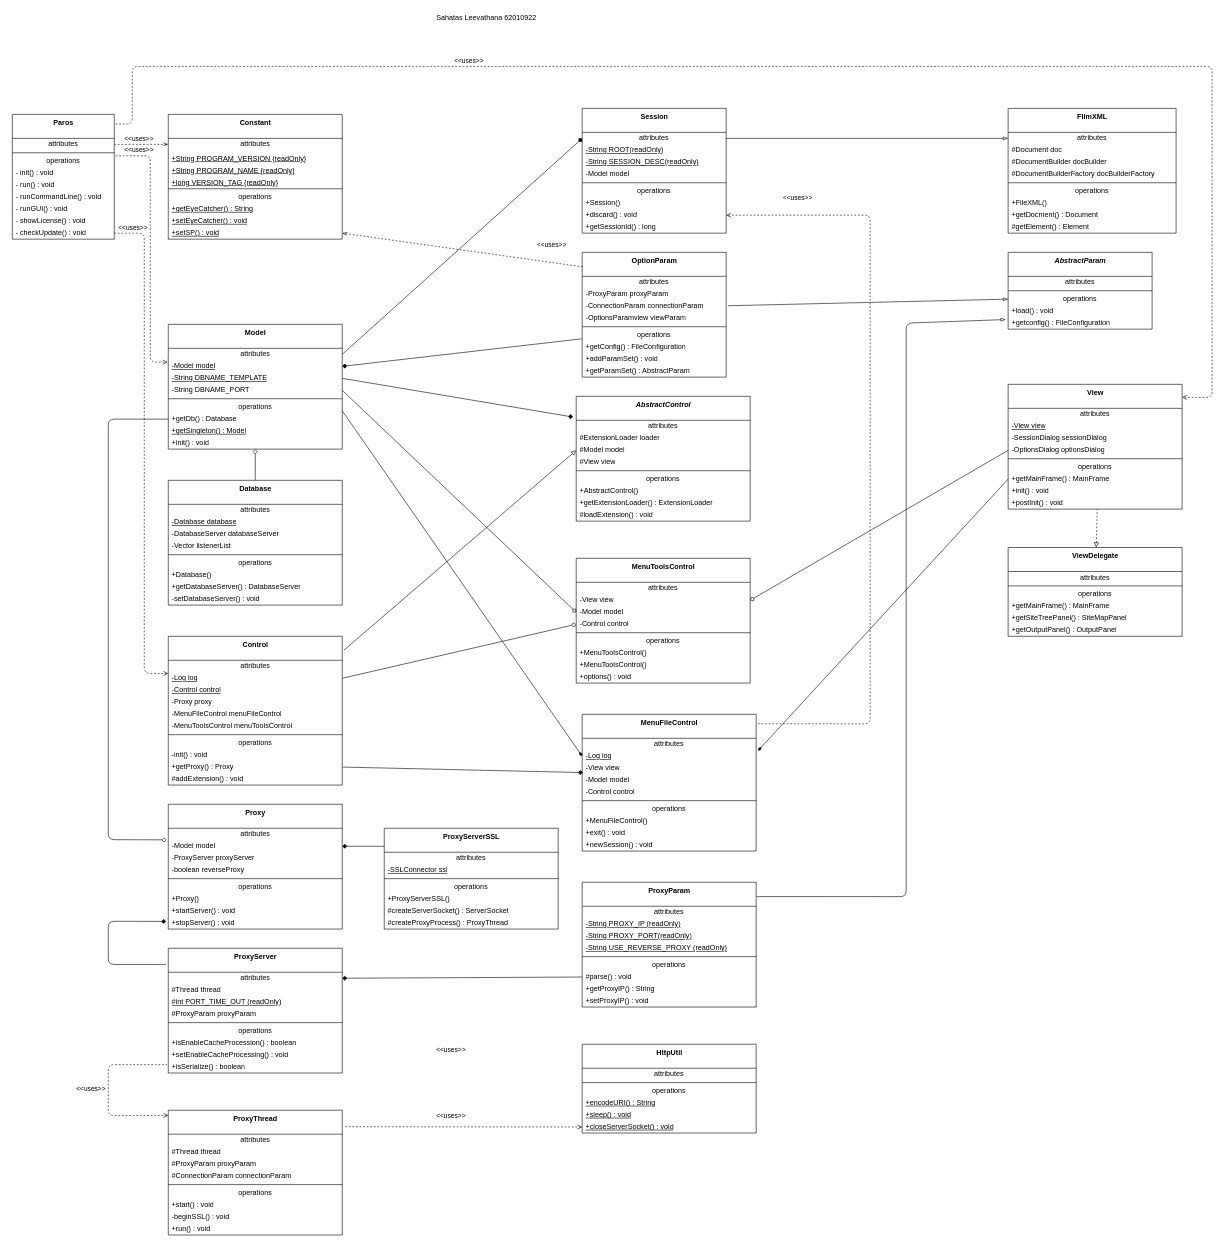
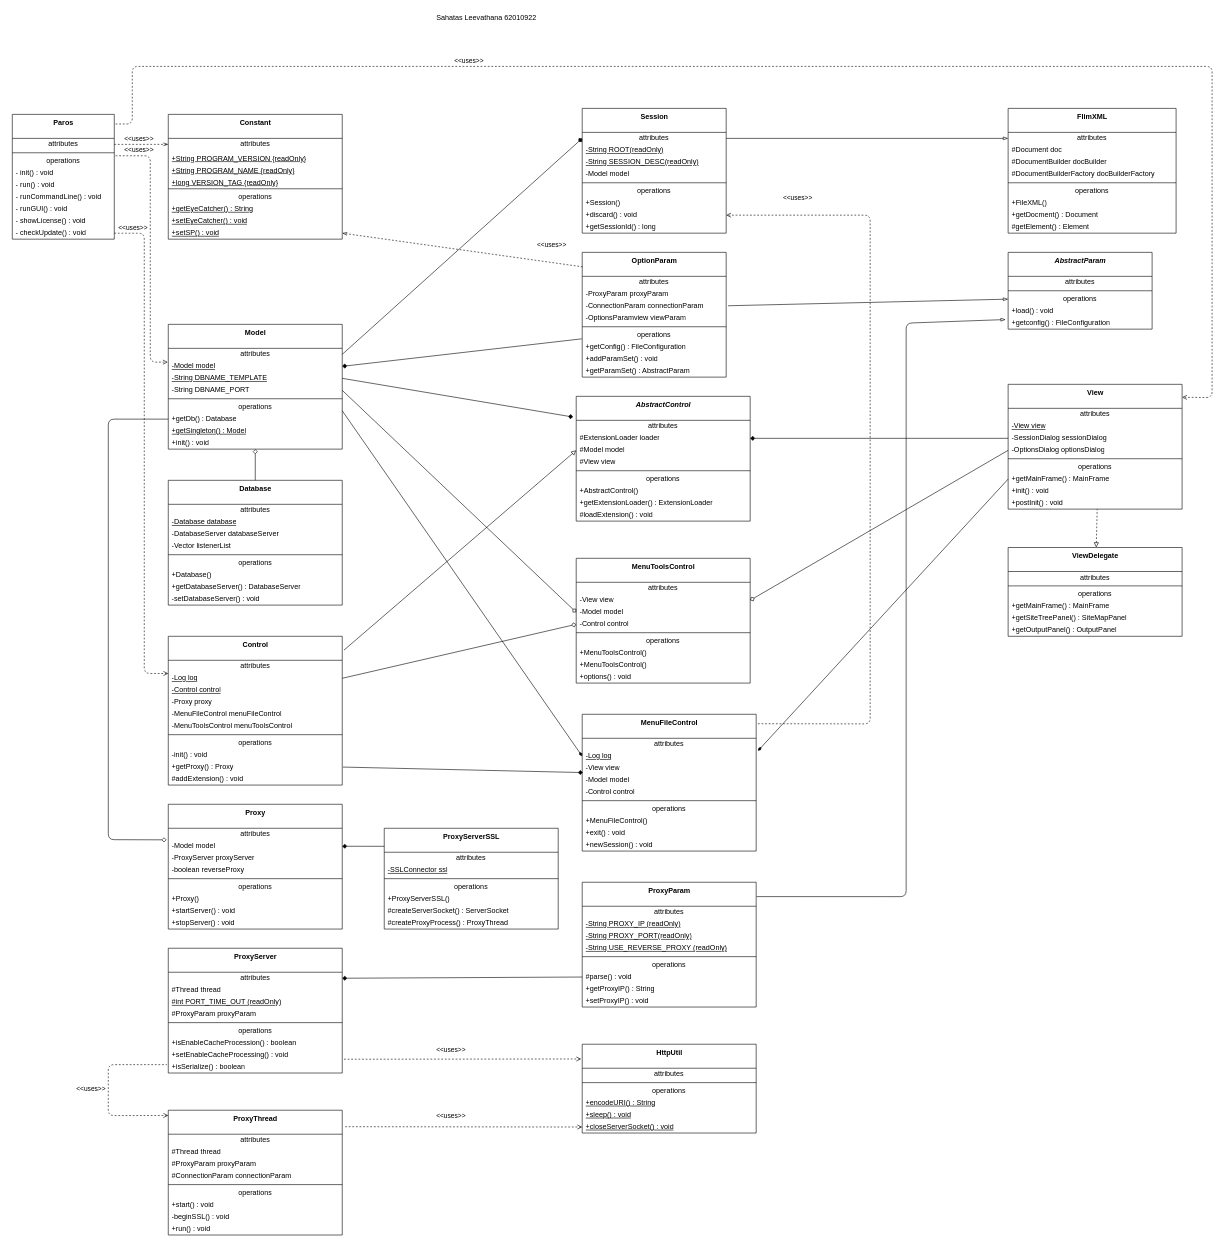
+ <mxCell id="105" value="" style="endArrow=none;html=1;endFill=0;exitX=1;exitY=0.5;exitDx=0;exitDy=0;entryX=0;entryY=0.5;entryDx=0;entryDy=0;startArrow=diamond;startFill=1;" parent="1" source="85" target="98" edge="1"><mxGeometry width="50" height="50" relative="1" as="geometry"><mxPoint x="1240" y="1580" as="sourcePoint" /><mxPoint x="1240" y="1580" as="targetPoint" /></mxGeometry></mxCell>
- <mxCell id="210" value="" style="endArrow=none;html=1;entryX=-0.014;entryY=0.13;entryDx=0;entryDy=0;endFill=0;entryPerimeter=0;exitX=-0.012;exitY=0.364;exitDx=0;exitDy=0;startArrow=diamond;startFill=1;exitPerimeter=0;" parent="1" source="125" target="148" edge="1"><mxGeometry width="50" height="50" relative="1" as="geometry"><mxPoint x="130" y="1950" as="sourcePoint" /><mxPoint x="200" y="2130" as="targetPoint" /><Array as="points"><mxPoint x="180" y="1535" /><mxPoint x="180" y="1607" /></Array></mxGeometry></mxCell>
+ <mxCell id="222" value="" style="endArrow=none;html=1;dashed=1;exitX=-0.006;exitY=0.166;exitDx=0;exitDy=0;exitPerimeter=0;endFill=0;startArrow=open;startFill=0;entryX=1.01;entryY=0.85;entryDx=0;entryDy=0;entryPerimeter=0;" parent="1" source="166" target="156" edge="1"><mxGeometry width="50" height="50" relative="1" as="geometry"><mxPoint x="270" y="2860" as="sourcePoint" /><mxPoint x="278" y="2169" as="targetPoint" /><Array as="points" /></mxGeometry></mxCell>
